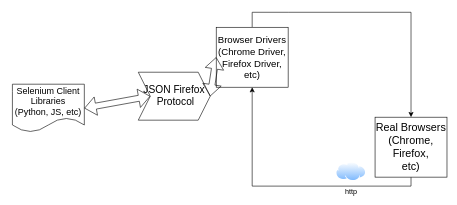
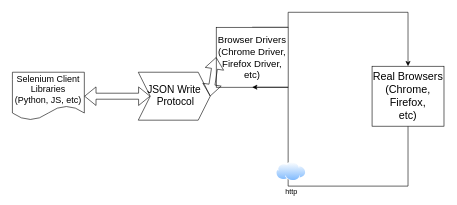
- <mxCell id="3" value="&lt;div style=&quot;font-size: 17px&quot;&gt;&lt;font style=&quot;font-size: 17px&quot;&gt;JSON Firefox&lt;/font&gt;&lt;/div&gt;&lt;div style=&quot;font-size: 17px&quot;&gt;&lt;font style=&quot;font-size: 17px&quot;&gt;&amp;nbsp;Protocol&lt;/font&gt;&lt;/div&gt;" style="shape=step;perimeter=stepPerimeter;whiteSpace=wrap;html=1;fixedSize=1;" vertex="1" parent="1"><mxGeometry x="230" y="120" width="120" height="80" as="geometry" /></mxCell>
+ <mxCell id="3" value="&lt;div style=&quot;font-size: 17px&quot;&gt;&lt;font style=&quot;font-size: 17px&quot;&gt;JSON Write&lt;/font&gt;&lt;/div&gt;&lt;div style=&quot;font-size: 17px&quot;&gt;&lt;font style=&quot;font-size: 17px&quot;&gt;&amp;nbsp;Protocol&lt;/font&gt;&lt;/div&gt;" style="shape=step;perimeter=stepPerimeter;whiteSpace=wrap;html=1;fixedSize=1;" vertex="1" parent="1"><mxGeometry x="230" y="120" width="120" height="80" as="geometry" /></mxCell>
- <mxCell id="2" value="&lt;div style=&quot;font-size: 15px&quot;&gt;&lt;font style=&quot;font-size: 15px&quot;&gt;Selenium Client Libraries&lt;/font&gt;&lt;/div&gt;&lt;div style=&quot;font-size: 15px&quot;&gt;&lt;font style=&quot;font-size: 15px&quot;&gt;(Python, JS, etc)&lt;br&gt;&lt;/font&gt;&lt;/div&gt;" style="shape=document;whiteSpace=wrap;html=1;boundedLbl=1;" vertex="1" parent="1"><mxGeometry x="20" y="140" width="120" height="80" as="geometry" /></mxCell>
+ <mxCell id="2" value="&lt;div style=&quot;font-size: 15px&quot;&gt;&lt;font style=&quot;font-size: 15px&quot;&gt;Selenium Client Libraries&lt;/font&gt;&lt;/div&gt;&lt;div style=&quot;font-size: 15px&quot;&gt;&lt;font style=&quot;font-size: 15px&quot;&gt;(Python, JS, etc)&lt;br&gt;&lt;/font&gt;&lt;/div&gt;" style="shape=document;whiteSpace=wrap;html=1;boundedLbl=1;" vertex="1" parent="1"><mxGeometry x="20" y="120" width="120" height="80" as="geometry" /></mxCell>
- <mxCell id="7" value="&lt;div style=&quot;font-size: 18px&quot;&gt;&lt;font style=&quot;font-size: 18px&quot;&gt;Real Browsers&lt;/font&gt;&lt;/div&gt;&lt;div style=&quot;font-size: 18px&quot;&gt;&lt;font style=&quot;font-size: 18px&quot;&gt;(Chrome, Firefox,&lt;/font&gt;&lt;/div&gt;&lt;div style=&quot;font-size: 18px&quot;&gt;&lt;font style=&quot;font-size: 18px&quot;&gt;etc)&lt;br&gt;&lt;/font&gt;&lt;/div&gt;" style="rounded=0;whiteSpace=wrap;html=1;" vertex="1" parent="1"><mxGeometry x="625" y="195" width="120" height="100" as="geometry" /></mxCell>
+ <mxCell id="7" value="&lt;div style=&quot;font-size: 18px&quot;&gt;&lt;font style=&quot;font-size: 18px&quot;&gt;Real Browsers&lt;/font&gt;&lt;/div&gt;&lt;div style=&quot;font-size: 18px&quot;&gt;&lt;font style=&quot;font-size: 18px&quot;&gt;(Chrome, Firefox,&lt;/font&gt;&lt;/div&gt;&lt;div style=&quot;font-size: 18px&quot;&gt;&lt;font style=&quot;font-size: 18px&quot;&gt;etc)&lt;br&gt;&lt;/font&gt;&lt;/div&gt;" style="rounded=0;whiteSpace=wrap;html=1;" vertex="1" parent="1"><mxGeometry x="620" y="110" width="120" height="100" as="geometry" /></mxCell>
- <mxCell id="8" value="&lt;div&gt;http&lt;/div&gt;&lt;div&gt;&lt;br&gt;&lt;/div&gt;" style="aspect=fixed;perimeter=ellipsePerimeter;html=1;align=center;shadow=0;dashed=0;spacingTop=3;image;image=img/lib/active_directory/internet_cloud.svg;" vertex="1" parent="1"><mxGeometry x="560" y="270" width="50" height="31.5" as="geometry" /></mxCell>
+ <mxCell id="8" value="&lt;div&gt;http&lt;/div&gt;&lt;div&gt;&lt;br&gt;&lt;/div&gt;" style="aspect=fixed;perimeter=ellipsePerimeter;html=1;align=center;shadow=0;dashed=0;spacingTop=3;image;image=img/lib/active_directory/internet_cloud.svg;" vertex="1" parent="1"><mxGeometry x="460" y="270" width="50" height="31.5" as="geometry" /></mxCell>
